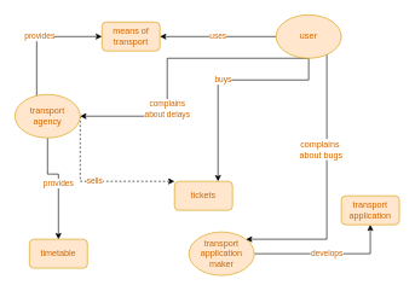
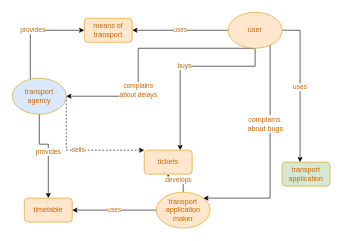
+ <mxCell id="3" target="18" style="edgeStyle=orthogonalEdgeStyle;rounded=0;orthogonalLoop=1;jettySize=auto;html=1;fontColor=#CC6600;" value="uses" parent="1" edge="1" source="8"><mxGeometry as="geometry" relative="1"><Array as="points"><mxPoint x="500" y="50" /></Array></mxGeometry></mxCell>
- <mxCell id="12" style="ellipse;whiteSpace=wrap;html=1;fillColor=#ffe6cc;strokeColor=#d79b00;fontColor=#CC6600;" value="transport agency" parent="1" vertex="1"><mxGeometry as="geometry" width="90" x="20" y="130" height="60" /></mxCell>
+ <mxCell id="12" style="ellipse;whiteSpace=wrap;html=1;fillColor=#dae8fc;strokeColor=#d79b00;fontColor=#CC6600;" value="transport agency" parent="1" vertex="1"><mxGeometry as="geometry" width="90" x="20" y="130" height="60" /></mxCell>
- <mxCell id="18" style="rounded=1;whiteSpace=wrap;html=1;fillColor=#ffe6cc;strokeColor=#d79b00;fontColor=#CC6600;" value="transport application" parent="1" vertex="1"><mxGeometry as="geometry" width="80" x="470" y="270" height="40" /></mxCell>
+ <mxCell id="18" style="rounded=1;whiteSpace=wrap;html=1;fillColor=#d5e8d4;strokeColor=#d79b00;fontColor=#CC6600;" value="transport application" parent="1" vertex="1"><mxGeometry as="geometry" width="80" x="470" y="270" height="40" /></mxCell>
+ <mxCell id="14" target="19" style="edgeStyle=orthogonalEdgeStyle;rounded=0;orthogonalLoop=1;jettySize=auto;html=1;fontColor=#CC6600;" value="uses" parent="1" edge="1" source="15"><mxGeometry as="geometry" relative="1"><Array as="points"><mxPoint x="180" y="350" /><mxPoint x="180" y="350" /></Array></mxGeometry></mxCell>
- <mxCell id="13" target="18" style="edgeStyle=orthogonalEdgeStyle;rounded=0;orthogonalLoop=1;jettySize=auto;html=1;fontColor=#CC6600;" value="develops" parent="1" edge="1" source="15"><mxGeometry as="geometry" relative="1" /></mxCell>
+ <mxCell id="13" target="17" style="edgeStyle=orthogonalEdgeStyle;rounded=0;orthogonalLoop=1;jettySize=auto;html=1;fontColor=#CC6600;" value="develops" parent="1" edge="1" source="15"><mxGeometry as="geometry" relative="1" /></mxCell>
